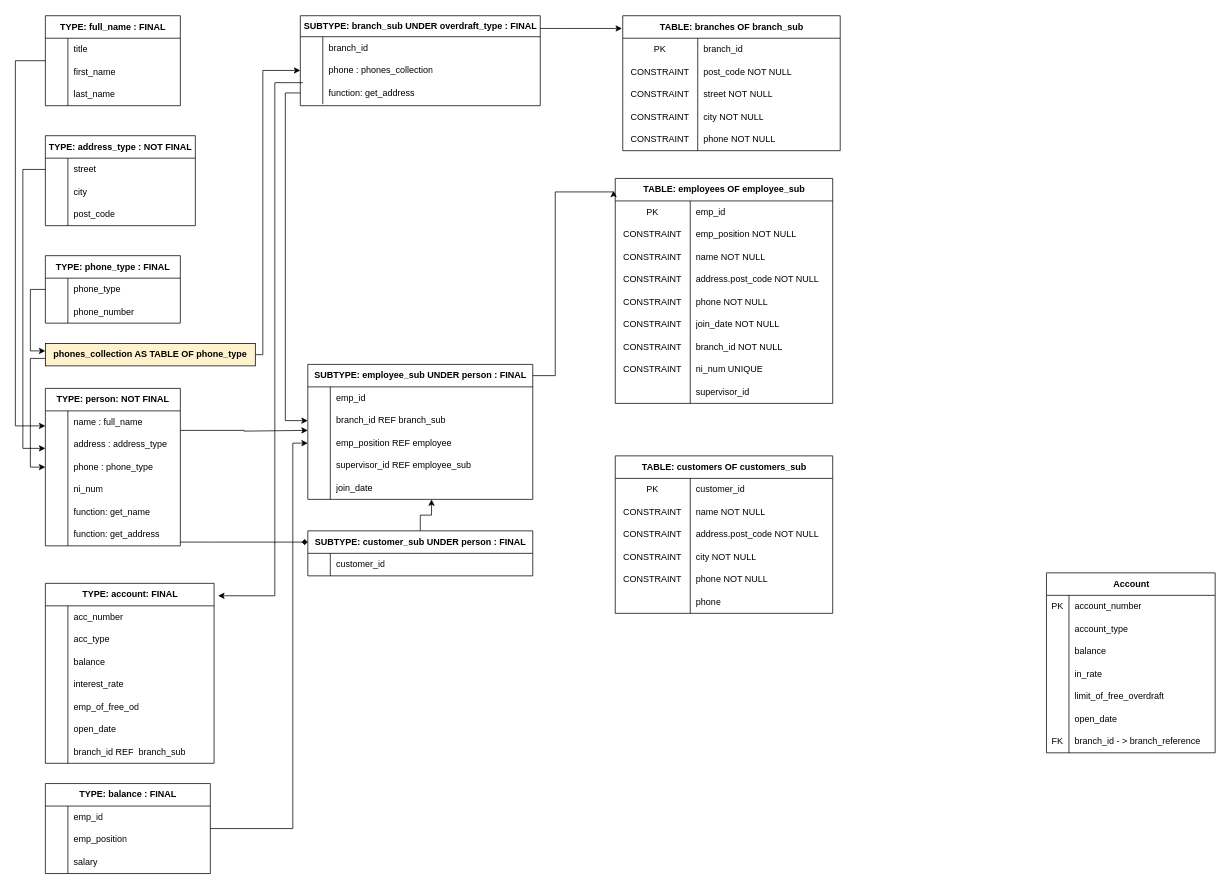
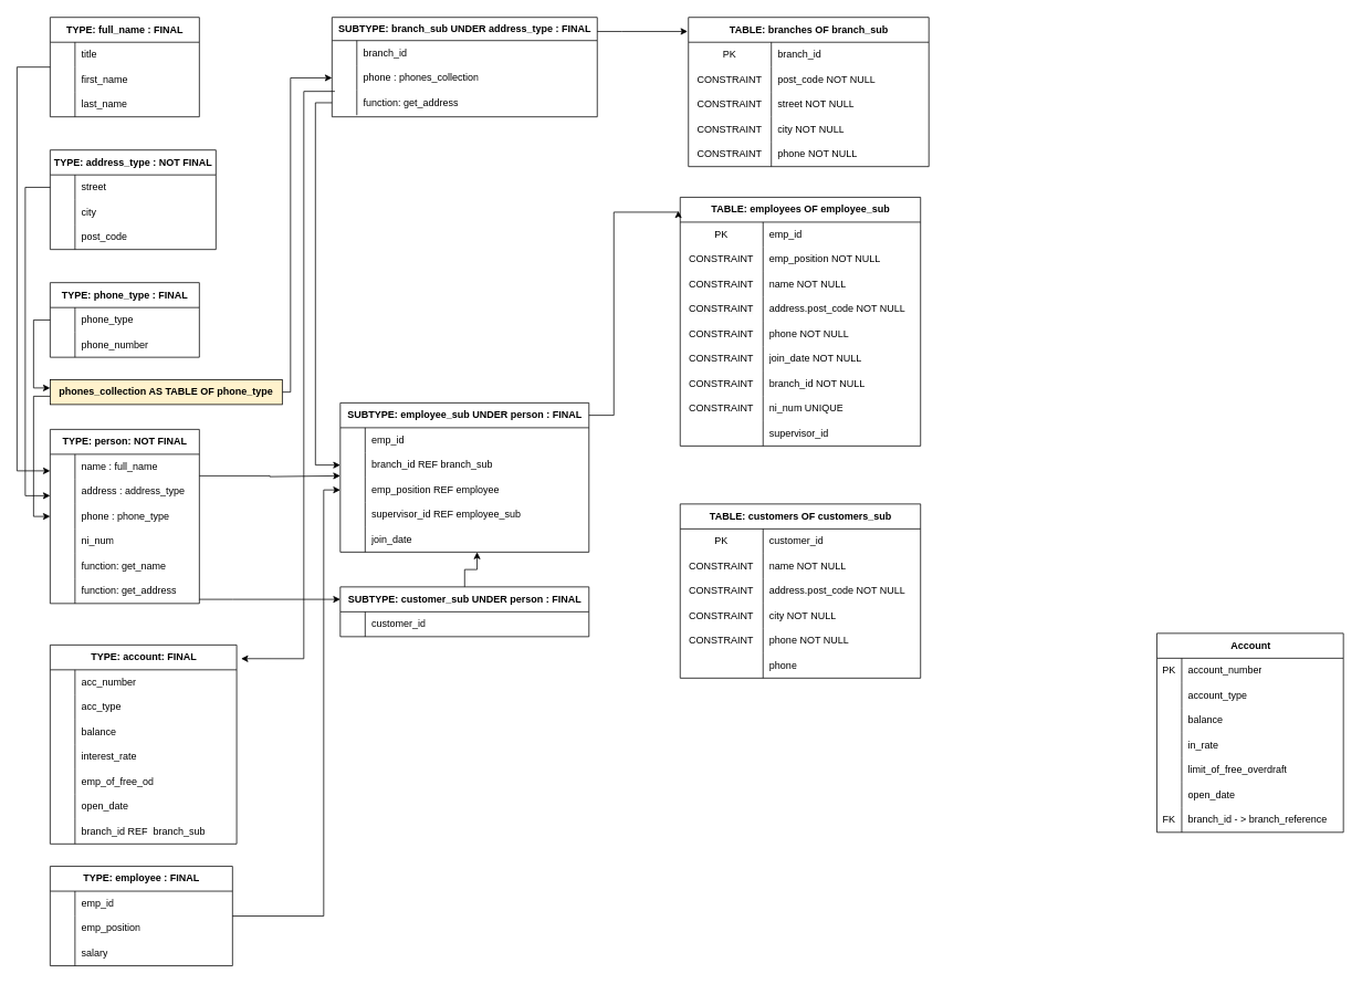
- <mxCell id="69" value="SUBTYPE: branch_sub UNDER overdraft_type : FINAL" style="shape=table;startSize=28;container=1;collapsible=1;childLayout=tableLayout;fixedRows=1;rowLines=0;fontStyle=1;align=center;resizeLast=1;html=1;" parent="1" vertex="1"><mxGeometry x="400" y="20" width="320" height="120" as="geometry" /></mxCell>
+ <mxCell id="69" value="SUBTYPE: branch_sub UNDER address_type : FINAL" style="shape=table;startSize=28;container=1;collapsible=1;childLayout=tableLayout;fixedRows=1;rowLines=0;fontStyle=1;align=center;resizeLast=1;html=1;" parent="1" vertex="1"><mxGeometry x="400" y="20" width="320" height="120" as="geometry" /></mxCell>
- <mxCell id="141" style="edgeStyle=orthogonalEdgeStyle;rounded=0;orthogonalLoop=1;jettySize=auto;html=1;entryX=0;entryY=0.25;entryDx=0;entryDy=0;endArrow=diamond;" edge="1" parent="1" source="12" target="42"><mxGeometry relative="1" as="geometry"><Array as="points"><mxPoint x="280" y="722" /><mxPoint x="280" y="722" /></Array></mxGeometry></mxCell>
+ <mxCell id="141" style="edgeStyle=orthogonalEdgeStyle;rounded=0;orthogonalLoop=1;jettySize=auto;html=1;entryX=0;entryY=0.25;entryDx=0;entryDy=0;" edge="1" parent="1" source="12" target="42"><mxGeometry relative="1" as="geometry"><Array as="points"><mxPoint x="280" y="722" /><mxPoint x="280" y="722" /></Array></mxGeometry></mxCell>
- <mxCell id="32" value="TYPE: balance : FINAL" style="shape=table;startSize=30;container=1;collapsible=1;childLayout=tableLayout;fixedRows=1;rowLines=0;fontStyle=1;align=center;resizeLast=1;html=1;" parent="1" vertex="1"><mxGeometry x="60" y="1044" width="220" height="120" as="geometry" /></mxCell>
+ <mxCell id="32" value="TYPE: employee : FINAL" style="shape=table;startSize=30;container=1;collapsible=1;childLayout=tableLayout;fixedRows=1;rowLines=0;fontStyle=1;align=center;resizeLast=1;html=1;" parent="1" vertex="1"><mxGeometry x="60" y="1044" width="220" height="120" as="geometry" /></mxCell>
